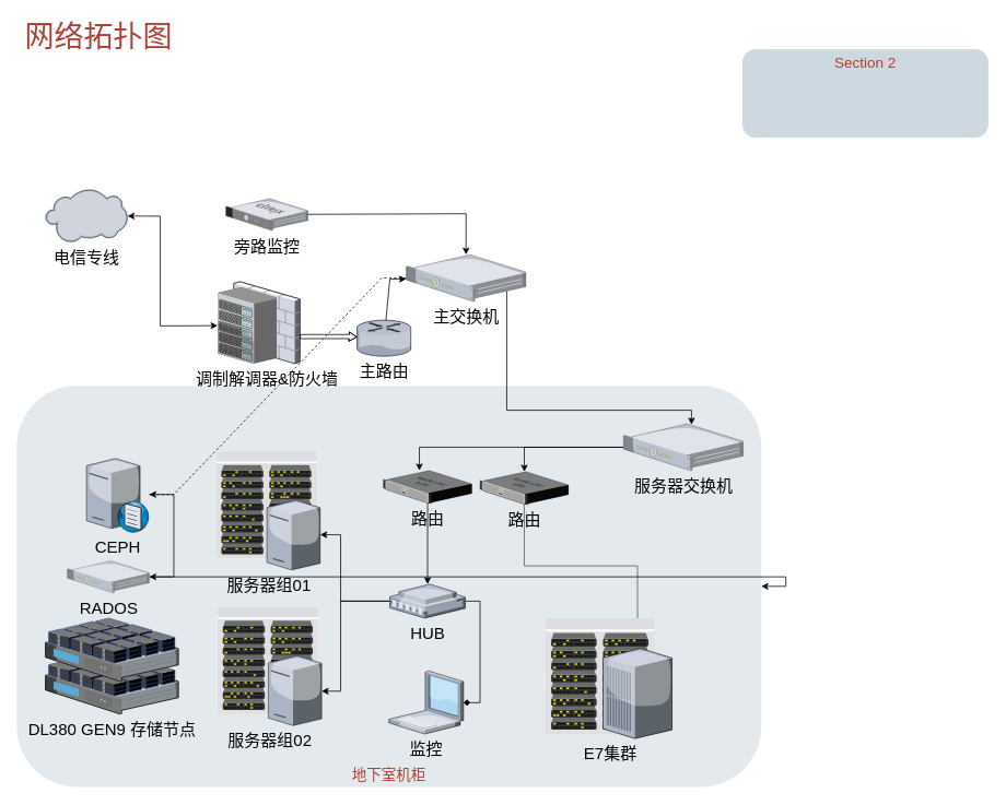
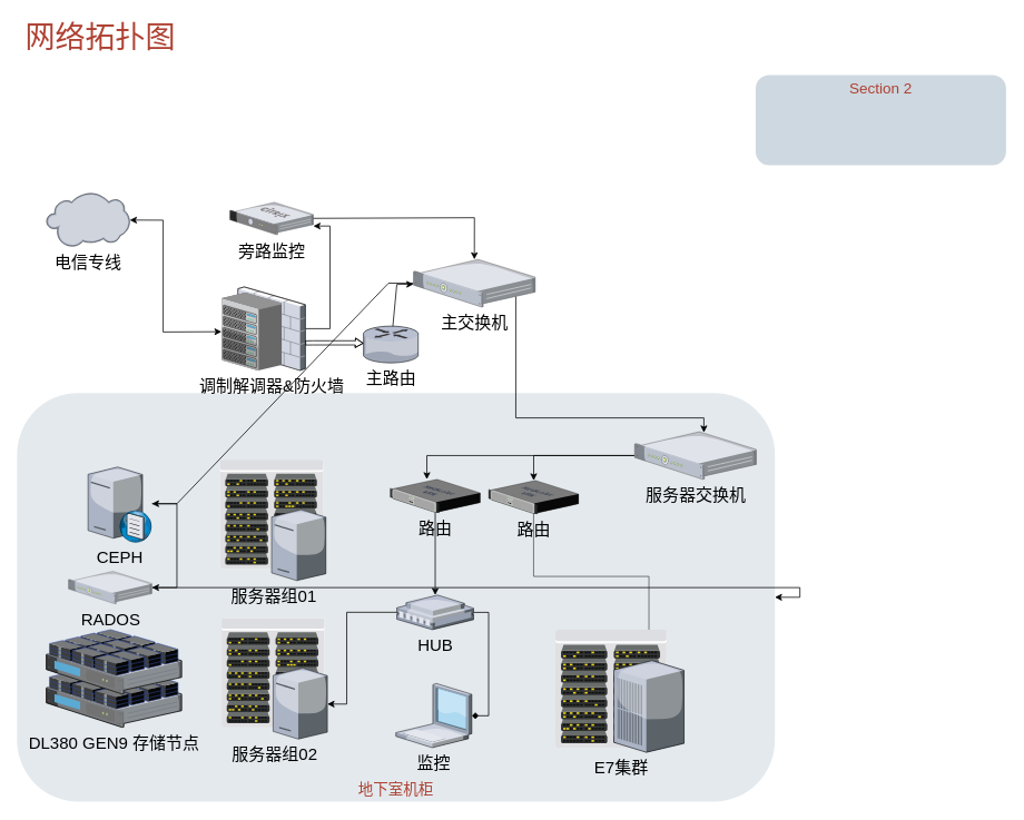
- <mxCell id="7" value="&lt;span style=&quot;line-height: 17.182px&quot;&gt;Section 2&lt;/span&gt;&lt;br&gt;" style="rounded=1;whiteSpace=wrap;html=1;shadow=0;strokeColor=none;fillColor=#BAC8D3;gradientColor=none;fontSize=18;fontColor=#AE4132;verticalAlign=top;opacity=70;fontStyle=0;strokeWidth=3;" parent="1" vertex="1"><mxGeometry x="905" y="59" width="300" height="108" as="geometry" /></mxCell>
+ <mxCell id="7" value="&lt;span style=&quot;line-height: 17.182px&quot;&gt;Section 2&lt;/span&gt;&lt;br&gt;" style="rounded=1;whiteSpace=wrap;html=1;shadow=0;strokeColor=none;fillColor=#BAC8D3;gradientColor=none;fontSize=18;fontColor=#AE4132;verticalAlign=top;opacity=70;fontStyle=0;strokeWidth=3;" parent="1" vertex="1"><mxGeometry x="905" y="89" width="300" height="108" as="geometry" /></mxCell>
+ <mxCell id="11" value="" style="edgeStyle=orthogonalEdgeStyle;rounded=0;orthogonalLoop=1;jettySize=auto;html=1;fontSize=20;entryX=1;entryY=0.731;entryDx=0;entryDy=0;entryPerimeter=0;" edge="1" parent="1" source="13" target="12"><mxGeometry relative="1" as="geometry"><Array as="points"><mxPoint x="395" y="393" /><mxPoint x="395" y="270" /></Array></mxGeometry></mxCell>
- <mxCell id="18" style="edgeStyle=entityRelationEdgeStyle;rounded=0;orthogonalLoop=1;jettySize=auto;html=1;fontSize=20;dashed=1;" edge="1" parent="1" source="20" target="22"><mxGeometry relative="1" as="geometry" /></mxCell>
+ <mxCell id="18" style="edgeStyle=entityRelationEdgeStyle;rounded=0;orthogonalLoop=1;jettySize=auto;html=1;fontSize=20;" edge="1" parent="1" source="20" target="22"><mxGeometry relative="1" as="geometry" /></mxCell>
- <mxCell id="38" style="edgeStyle=orthogonalEdgeStyle;rounded=0;orthogonalLoop=1;jettySize=auto;html=1;fontSize=20;elbow=vertical;" edge="1" parent="1" source="41" target="6"><mxGeometry relative="1" as="geometry"><Array as="points"><mxPoint x="415" y="733" /><mxPoint x="415" y="652" /></Array></mxGeometry></mxCell>
